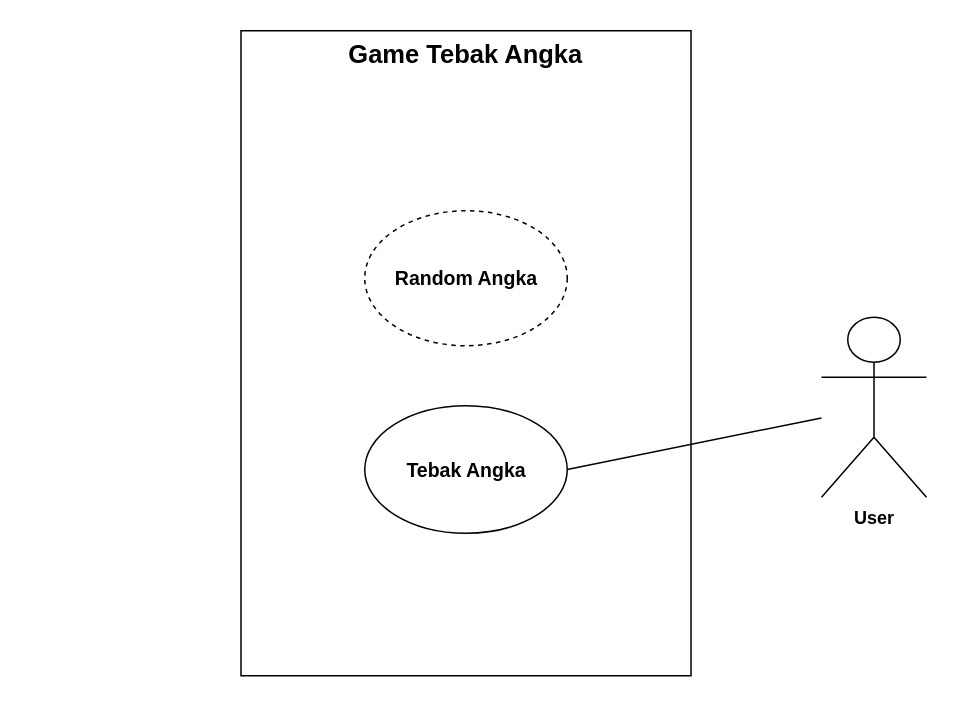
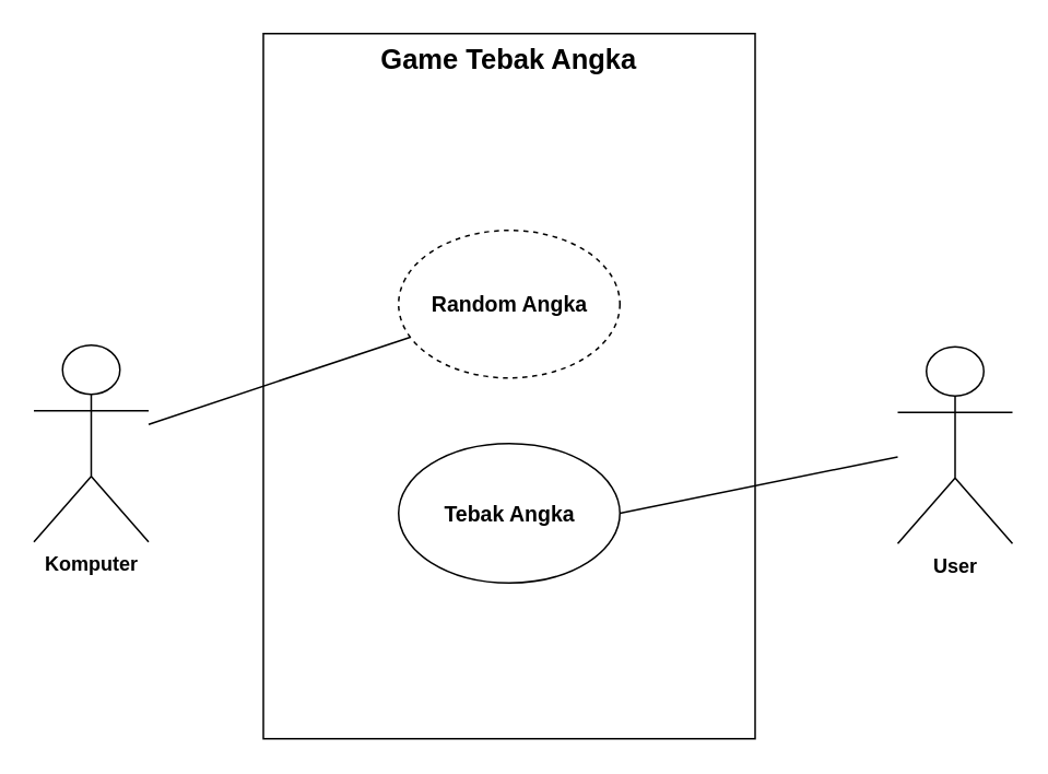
+ <mxCell id="7" value="" style="endArrow=none;html=1;rounded=0;" edge="1" parent="1" source="3" target="5"><mxGeometry width="50" height="50" relative="1" as="geometry"><mxPoint x="80" y="300.33" as="sourcePoint" /><mxPoint x="262.618" y="263" as="targetPoint" /></mxGeometry></mxCell>
+ <mxCell id="3" value="Komputer" style="shape=umlActor;verticalLabelPosition=bottom;verticalAlign=top;html=1;outlineConnect=0;fontStyle=1" vertex="1" parent="1"><mxGeometry x="20" y="210" width="70" height="120" as="geometry" /></mxCell>
